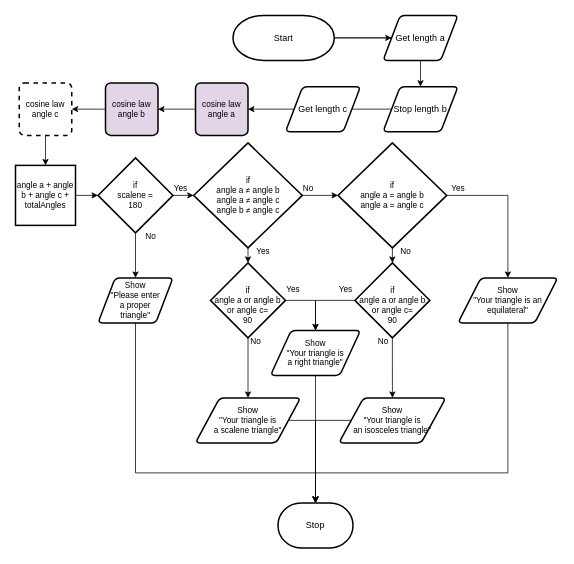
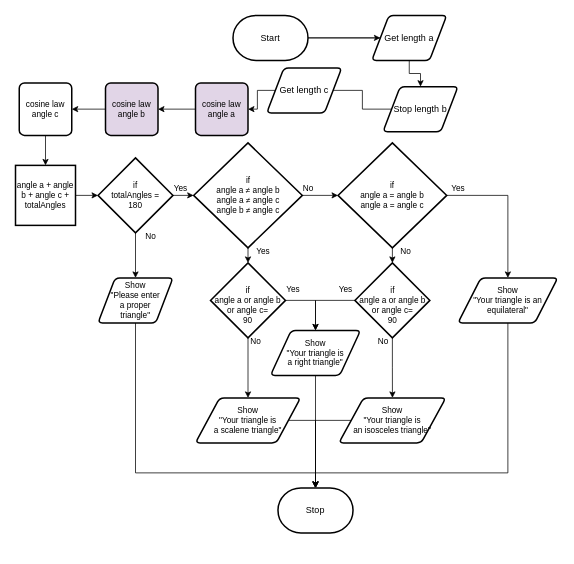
- <mxCell id="3" value="Start" style="strokeWidth=2;html=1;shape=mxgraph.flowchart.terminator;whiteSpace=wrap;" parent="1" vertex="1"><mxGeometry x="310" y="20" width="135" height="60" as="geometry" /></mxCell>
+ <mxCell id="3" value="Start" style="strokeWidth=2;html=1;shape=mxgraph.flowchart.terminator;whiteSpace=wrap;" parent="1" vertex="1"><mxGeometry x="310" y="20" width="100" height="60" as="geometry" /></mxCell>
- <mxCell id="7" value="Get length a" style="shape=parallelogram;html=1;strokeWidth=2;perimeter=parallelogramPerimeter;whiteSpace=wrap;rounded=1;arcSize=12;size=0.23;" vertex="1" parent="1"><mxGeometry x="510" y="20" width="100" height="60" as="geometry" /></mxCell>
+ <mxCell id="7" value="Get length a" style="shape=parallelogram;html=1;strokeWidth=2;perimeter=parallelogramPerimeter;whiteSpace=wrap;rounded=1;arcSize=12;size=0.23;" vertex="1" parent="1"><mxGeometry x="495" y="20" width="100" height="60" as="geometry" /></mxCell>
- <mxCell id="17" value="cosine law&lt;br&gt;angle c" style="rounded=1;whiteSpace=wrap;html=1;absoluteArcSize=1;arcSize=14;strokeWidth=2;fontFamily=Helvetica;fontSize=11;fontColor=default;dashed=1;" vertex="1" parent="1"><mxGeometry x="25" y="110" width="70" height="70" as="geometry" /></mxCell>
+ <mxCell id="17" value="cosine law&lt;br&gt;angle c" style="rounded=1;whiteSpace=wrap;html=1;absoluteArcSize=1;arcSize=14;strokeWidth=2;fontFamily=Helvetica;fontSize=11;fontColor=default;" vertex="1" parent="1"><mxGeometry x="25" y="110" width="70" height="70" as="geometry" /></mxCell>
- <mxCell id="11" value="Get length c" style="shape=parallelogram;html=1;strokeWidth=2;perimeter=parallelogramPerimeter;whiteSpace=wrap;rounded=1;arcSize=12;size=0.23;" vertex="1" parent="1"><mxGeometry x="380" y="115" width="100" height="60" as="geometry" /></mxCell>
+ <mxCell id="11" value="Get length c" style="shape=parallelogram;html=1;strokeWidth=2;perimeter=parallelogramPerimeter;whiteSpace=wrap;rounded=1;arcSize=12;size=0.23;" vertex="1" parent="1"><mxGeometry x="355" y="90" width="100" height="60" as="geometry" /></mxCell>
- <mxCell id="22" value="if&lt;br&gt;scalene =&lt;br&gt;180" style="strokeWidth=2;html=1;shape=mxgraph.flowchart.decision;whiteSpace=wrap;fontFamily=Helvetica;fontSize=11;fontColor=default;" vertex="1" parent="1"><mxGeometry x="130" y="210" width="100" height="100" as="geometry" /></mxCell>
+ <mxCell id="22" value="if&lt;br&gt;totalAngles =&lt;br&gt;180" style="strokeWidth=2;html=1;shape=mxgraph.flowchart.decision;whiteSpace=wrap;fontFamily=Helvetica;fontSize=11;fontColor=default;" vertex="1" parent="1"><mxGeometry x="130" y="210" width="100" height="100" as="geometry" /></mxCell>
- <mxCell id="4" value="Stop" style="strokeWidth=2;html=1;shape=mxgraph.flowchart.terminator;whiteSpace=wrap;" parent="1" vertex="1"><mxGeometry x="370" y="670" width="100" height="60" as="geometry" /></mxCell>
+ <mxCell id="4" value="Stop" style="strokeWidth=2;html=1;shape=mxgraph.flowchart.terminator;whiteSpace=wrap;" parent="1" vertex="1"><mxGeometry x="370" y="650" width="100" height="60" as="geometry" /></mxCell>
